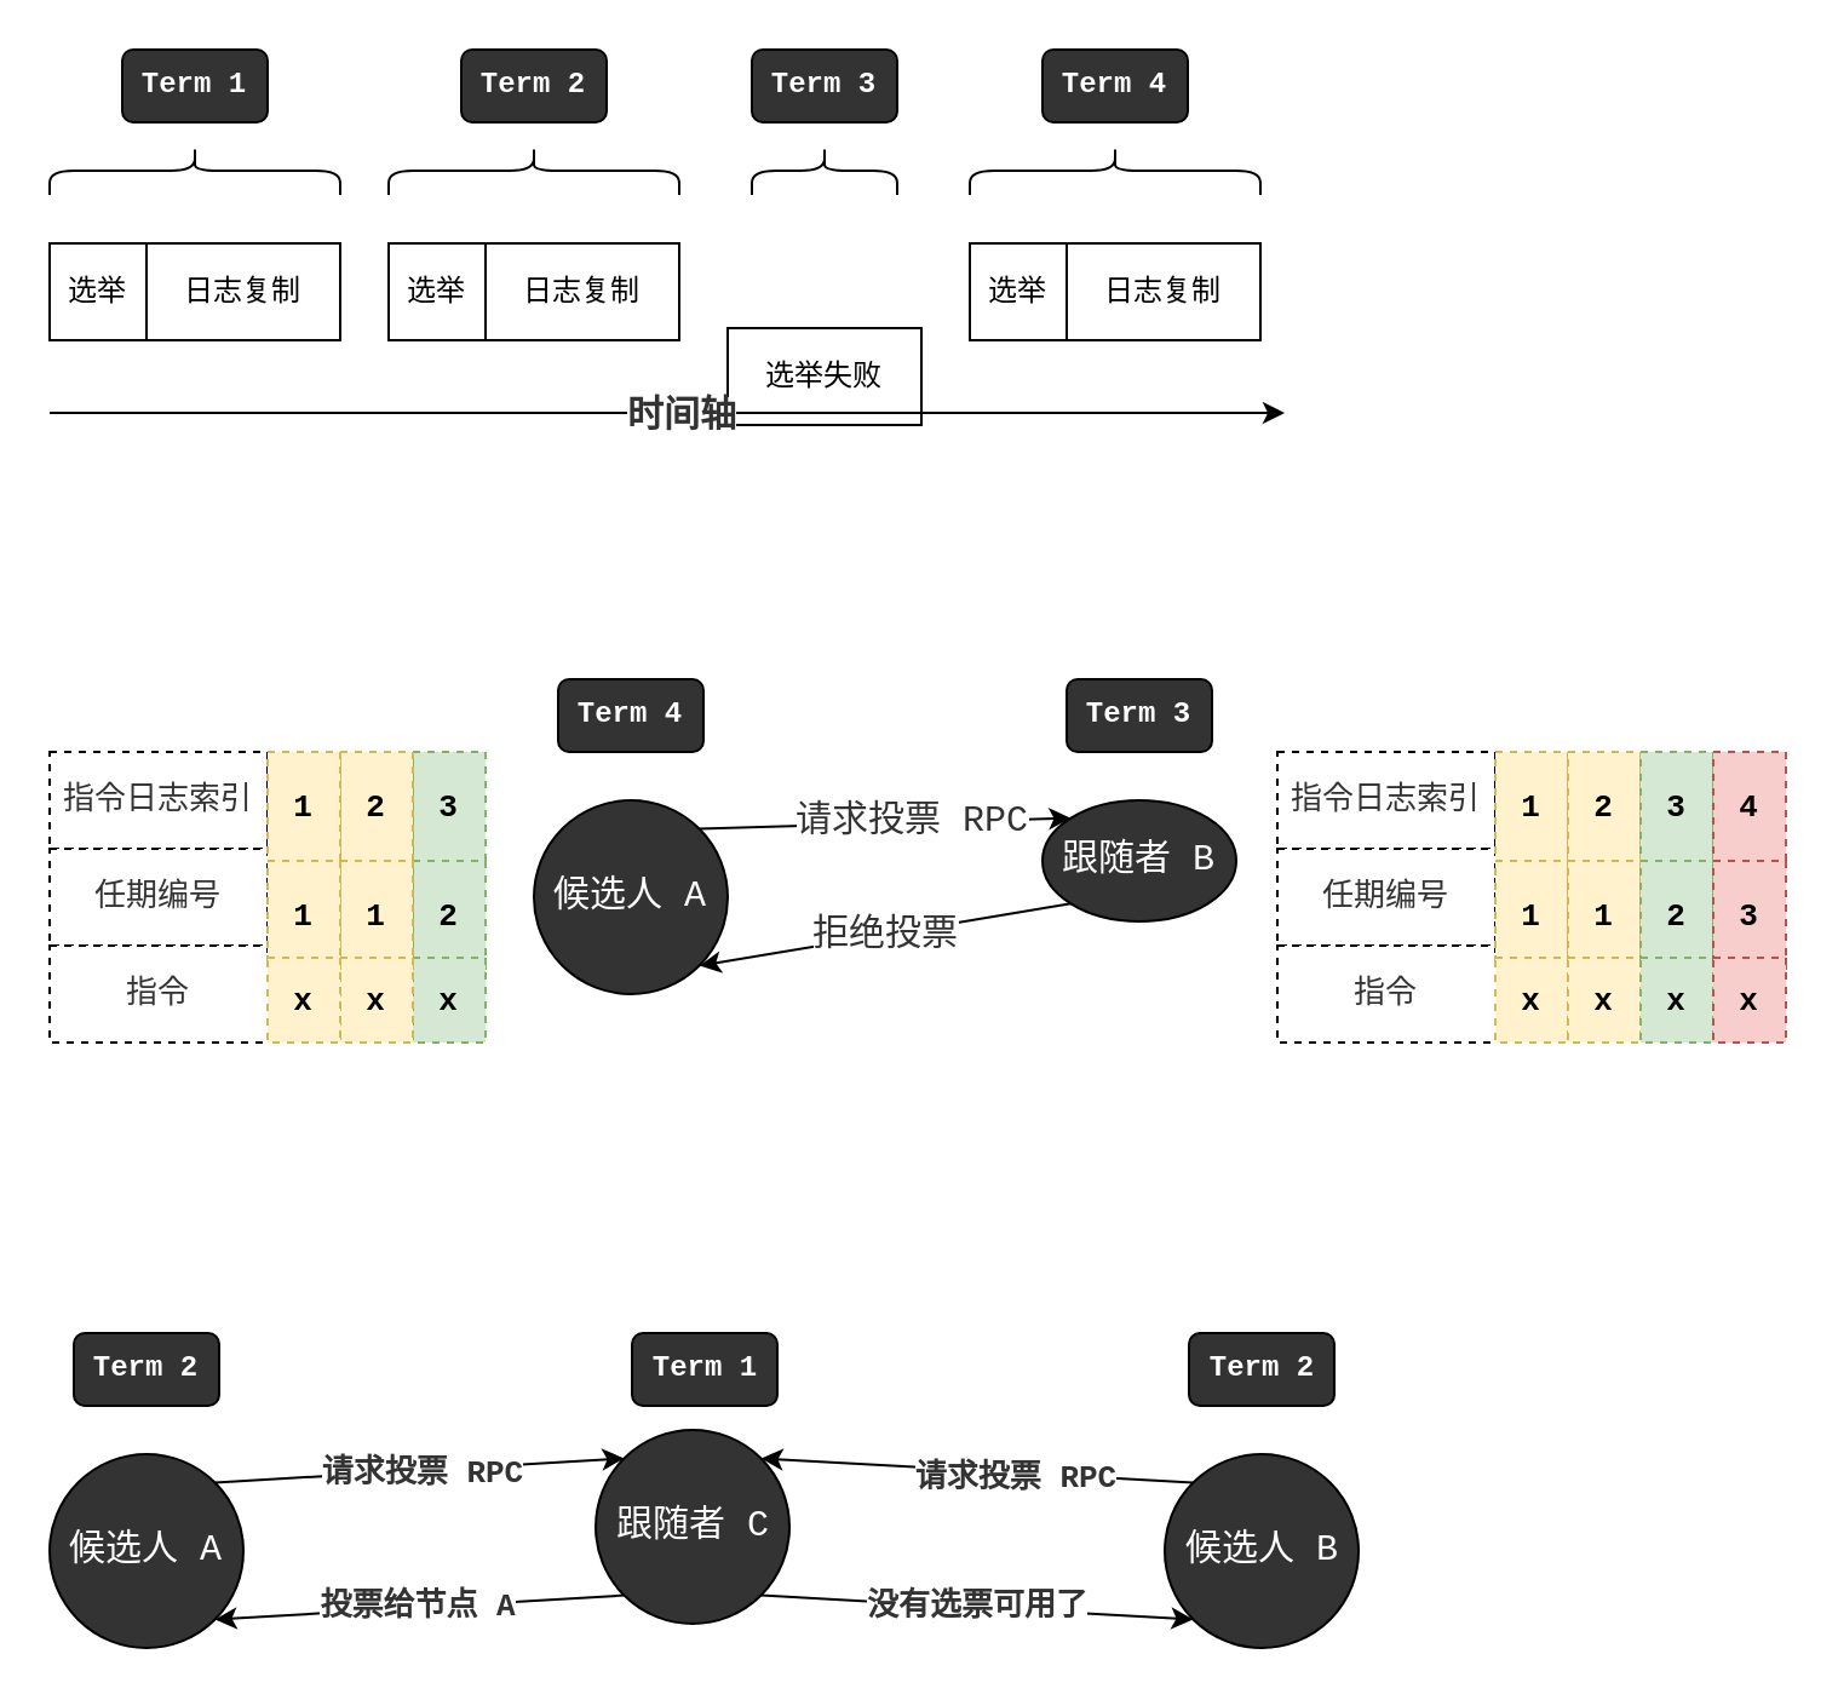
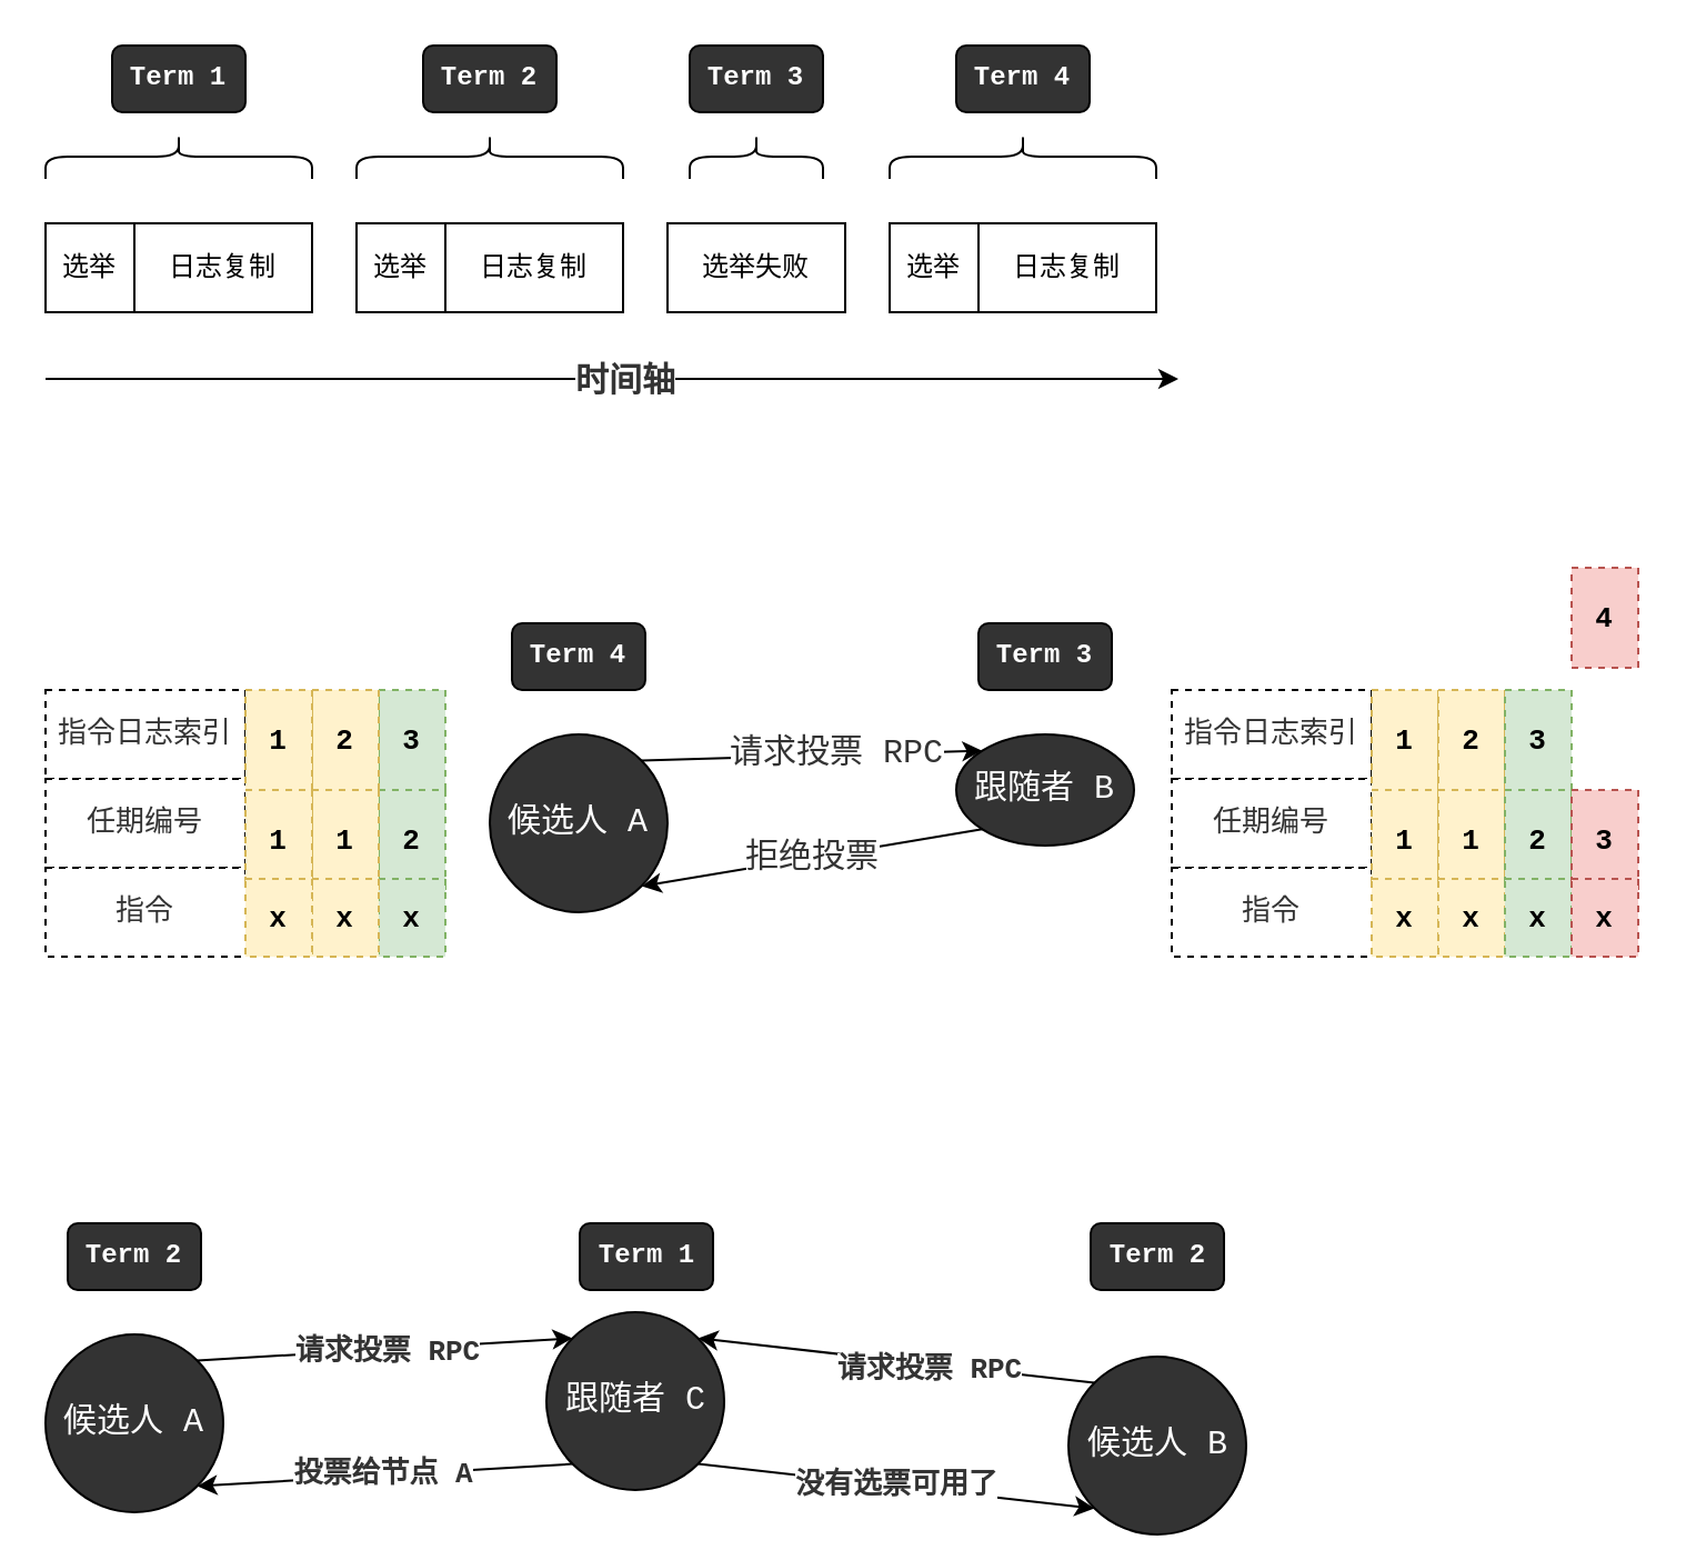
- <mxCell id="12" value="选举失败" style="rounded=0;whiteSpace=wrap;html=1;" vertex="1" parent="1"><mxGeometry x="300" y="135" width="80" height="40" as="geometry" /></mxCell>
+ <mxCell id="12" value="选举失败" style="rounded=0;whiteSpace=wrap;html=1;" vertex="1" parent="1"><mxGeometry x="300" y="100" width="80" height="40" as="geometry" /></mxCell>
- <mxCell id="41" value="4" style="rounded=0;whiteSpace=wrap;html=1;fontFamily=Courier New;fontSize=13;fillColor=#f8cecc;dashed=1;strokeColor=#b85450;fontStyle=1" vertex="1" parent="1"><mxGeometry x="707" y="310" width="30" height="45" as="geometry" /></mxCell>
+ <mxCell id="41" value="4" style="rounded=0;whiteSpace=wrap;html=1;fontFamily=Courier New;fontSize=13;fillColor=#f8cecc;dashed=1;strokeColor=#b85450;fontStyle=1" vertex="1" parent="1"><mxGeometry x="707" y="255" width="30" height="45" as="geometry" /></mxCell>
- <mxCell id="55" value="候选人 B" style="ellipse;whiteSpace=wrap;html=1;aspect=fixed;fontFamily=Courier New;fontSize=15;fontColor=#FFFFFF;fillColor=#333333;" vertex="1" parent="1"><mxGeometry x="480.51" y="600" width="80" height="80" as="geometry" /></mxCell>
+ <mxCell id="55" value="候选人 B" style="ellipse;whiteSpace=wrap;html=1;aspect=fixed;fontFamily=Courier New;fontSize=15;fontColor=#FFFFFF;fillColor=#333333;" vertex="1" parent="1"><mxGeometry x="480.51" y="610" width="80" height="80" as="geometry" /></mxCell>
